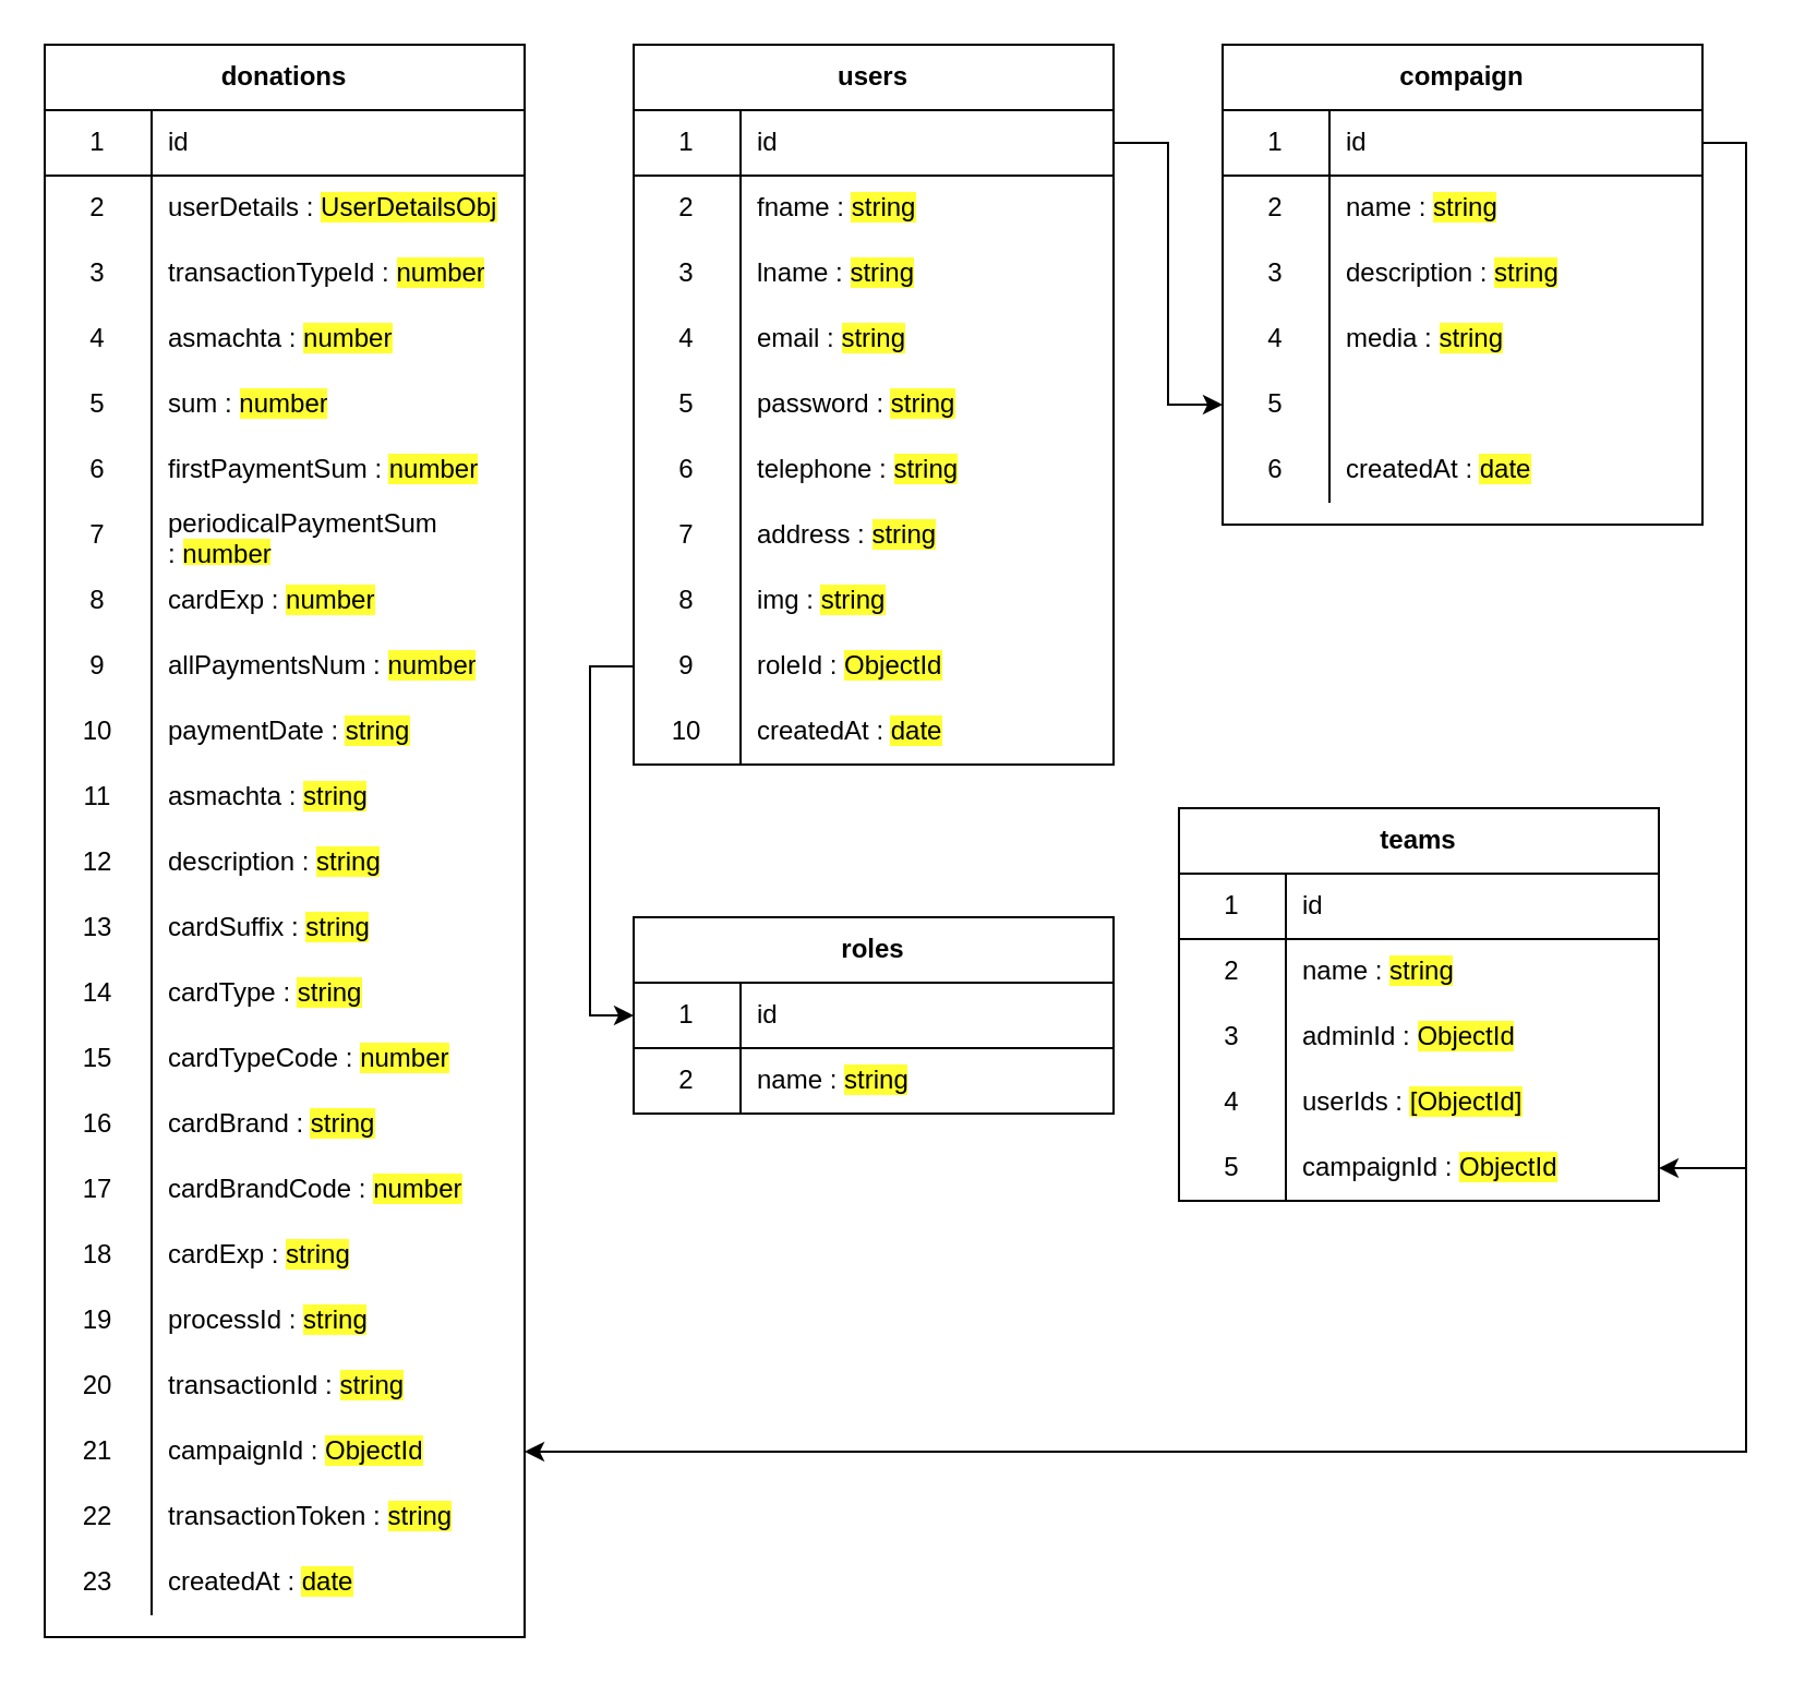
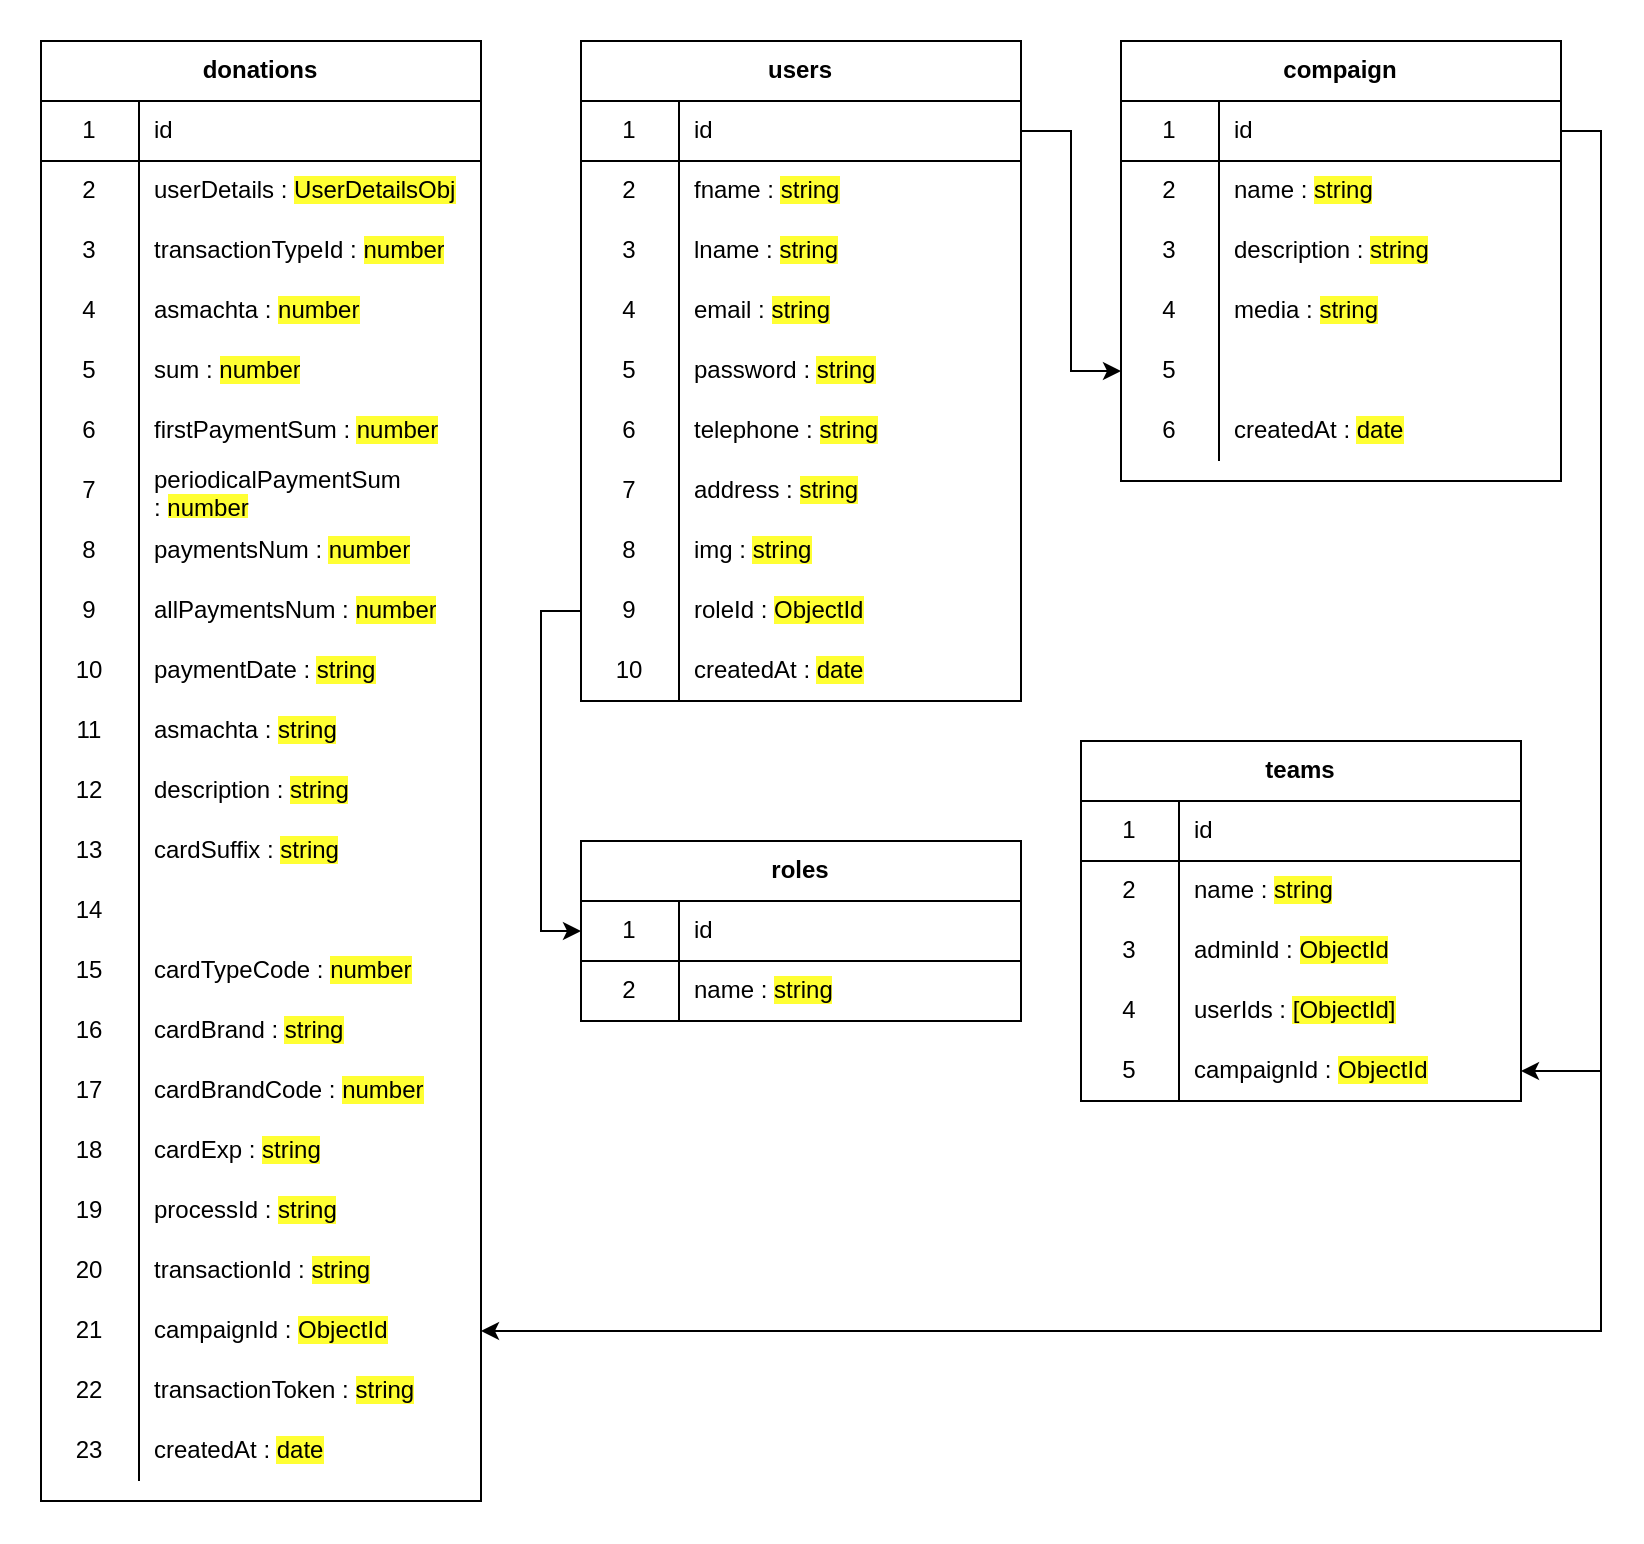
- <mxCell id="75" value="cardExp :&amp;nbsp;&lt;span style=&quot;background-color: rgb(255 , 255 , 51)&quot;&gt;number&lt;/span&gt;" style="shape=partialRectangle;html=1;whiteSpace=wrap;connectable=0;fillColor=none;top=0;left=0;bottom=0;right=0;align=left;spacingLeft=6;overflow=hidden;" parent="73" vertex="1"><mxGeometry x="49" width="171" height="30" as="geometry" /></mxCell>
+ <mxCell id="75" value="paymentsNum :&amp;nbsp;&lt;span style=&quot;background-color: rgb(255 , 255 , 51)&quot;&gt;number&lt;/span&gt;" style="shape=partialRectangle;html=1;whiteSpace=wrap;connectable=0;fillColor=none;top=0;left=0;bottom=0;right=0;align=left;spacingLeft=6;overflow=hidden;" parent="73" vertex="1"><mxGeometry x="49" width="171" height="30" as="geometry" /></mxCell>
- <mxCell id="93" value="cardType :&amp;nbsp;&lt;span style=&quot;background-color: rgb(255 , 255 , 51)&quot;&gt;string&lt;/span&gt;" style="shape=partialRectangle;html=1;whiteSpace=wrap;connectable=0;fillColor=none;top=0;left=0;bottom=0;right=0;align=left;spacingLeft=6;overflow=hidden;" parent="91" vertex="1"><mxGeometry x="49" width="171" height="30" as="geometry" /></mxCell>
